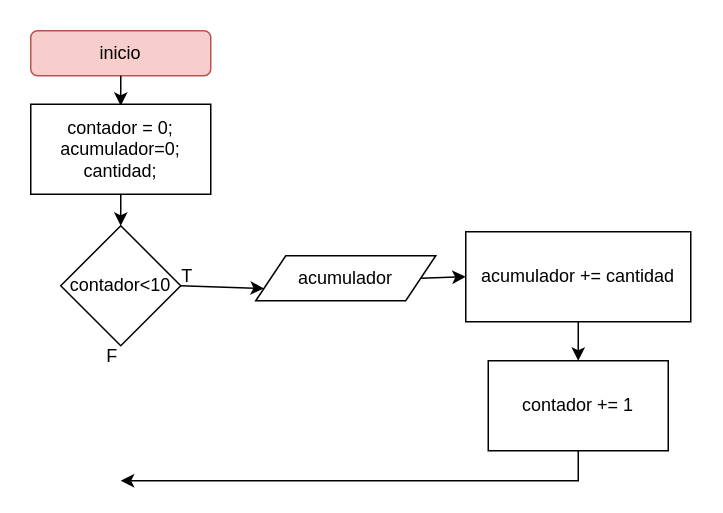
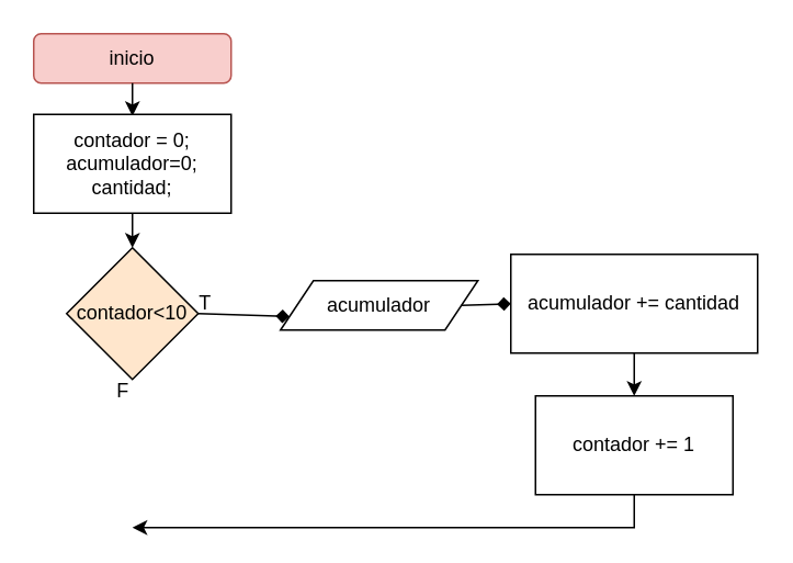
- <mxCell id="10" value="" style="endArrow=classic;html=1;rounded=0;entryX=0;entryY=0.5;entryDx=0;entryDy=0;exitX=1;exitY=0.5;exitDx=0;exitDy=0;" edge="1" parent="1" source="7" target="8"><mxGeometry width="50" height="50" relative="1" as="geometry"><mxPoint x="120" y="270" as="sourcePoint" /><mxPoint x="170" y="220" as="targetPoint" /></mxGeometry></mxCell>
+ <mxCell id="10" value="" style="endArrow=diamond;html=1;rounded=0;entryX=0;entryY=0.5;entryDx=0;entryDy=0;exitX=1;exitY=0.5;exitDx=0;exitDy=0;" edge="1" parent="1" source="7" target="8"><mxGeometry width="50" height="50" relative="1" as="geometry"><mxPoint x="120" y="270" as="sourcePoint" /><mxPoint x="170" y="220" as="targetPoint" /></mxGeometry></mxCell>
- <mxCell id="5" value="contador&amp;lt;10" style="rhombus;whiteSpace=wrap;html=1;" vertex="1" parent="1"><mxGeometry x="40" y="150" width="80" height="80" as="geometry" /></mxCell>
+ <mxCell id="5" value="contador&amp;lt;10" style="rhombus;whiteSpace=wrap;html=1;fillColor=#ffe6cc;" vertex="1" parent="1"><mxGeometry x="40" y="150" width="80" height="80" as="geometry" /></mxCell>
- <mxCell id="9" value="" style="endArrow=classic;html=1;rounded=0;entryX=0;entryY=0.75;entryDx=0;entryDy=0;exitX=1;exitY=0.5;exitDx=0;exitDy=0;" edge="1" parent="1" source="5" target="7"><mxGeometry width="50" height="50" relative="1" as="geometry"><mxPoint x="80" y="270" as="sourcePoint" /><mxPoint x="130" y="220" as="targetPoint" /></mxGeometry></mxCell>
+ <mxCell id="9" value="" style="endArrow=diamond;html=1;rounded=0;entryX=0;entryY=0.75;entryDx=0;entryDy=0;exitX=1;exitY=0.5;exitDx=0;exitDy=0;" edge="1" parent="1" source="5" target="7"><mxGeometry width="50" height="50" relative="1" as="geometry"><mxPoint x="80" y="270" as="sourcePoint" /><mxPoint x="130" y="220" as="targetPoint" /></mxGeometry></mxCell>
